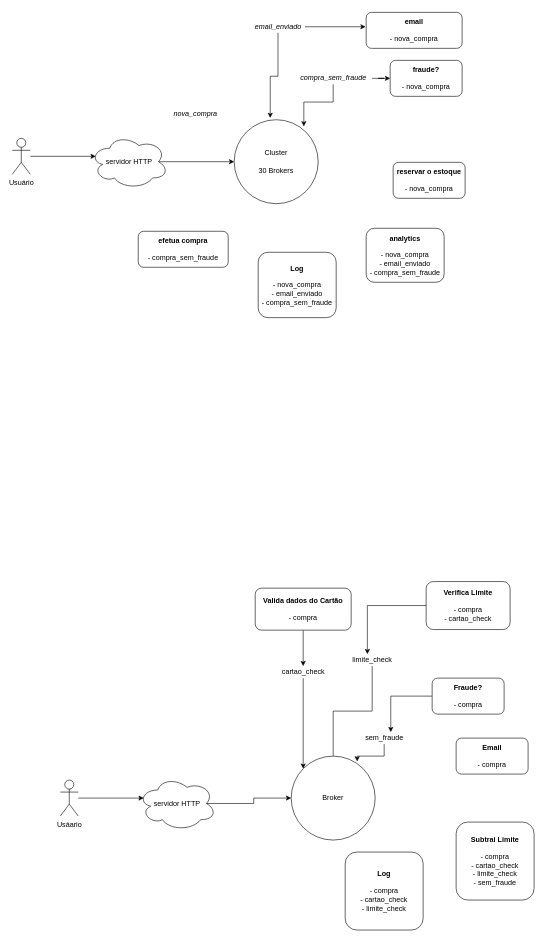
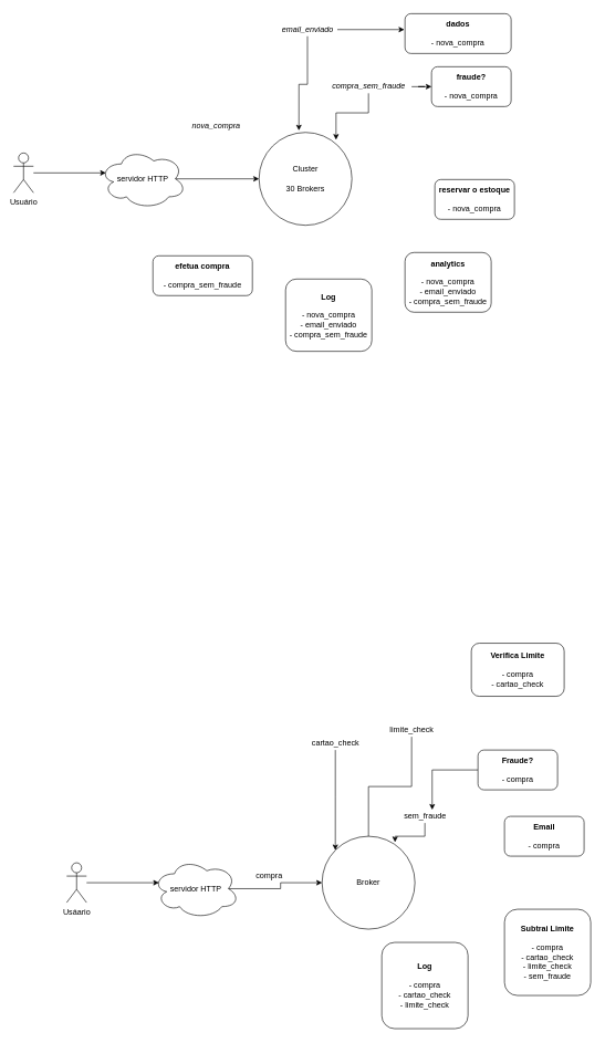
- <mxCell id="7" value="&lt;b&gt;email&lt;/b&gt;&lt;br&gt;&lt;br&gt;- nova_compra" style="rounded=1;whiteSpace=wrap;html=1;" vertex="1" parent="1"><mxGeometry x="610" y="20" width="160" height="60" as="geometry" /></mxCell>
+ <mxCell id="7" value="&lt;b&gt;dados&lt;/b&gt;&lt;br&gt;&lt;br&gt;- nova_compra" style="rounded=1;whiteSpace=wrap;html=1;" vertex="1" parent="1"><mxGeometry x="610" y="20" width="160" height="60" as="geometry" /></mxCell>
- <mxCell id="20" style="edgeStyle=orthogonalEdgeStyle;rounded=0;orthogonalLoop=1;jettySize=auto;html=1;entryX=0.4;entryY=0;entryDx=0;entryDy=0;entryPerimeter=0;" edge="1" parent="1" source="21" target="36"><mxGeometry relative="1" as="geometry" /></mxCell>
- <mxCell id="18" value="&lt;b&gt;Valida dados do Cartão&lt;br&gt;&lt;/b&gt;&lt;br&gt;- compra" style="rounded=1;whiteSpace=wrap;html=1;" vertex="1" parent="1"><mxGeometry x="425" y="980" width="160" height="70" as="geometry" /></mxCell>
- <mxCell id="17" style="edgeStyle=orthogonalEdgeStyle;rounded=0;orthogonalLoop=1;jettySize=auto;html=1;" edge="1" parent="1" source="18" target="34"><mxGeometry relative="1" as="geometry" /></mxCell>
+ <mxCell id="19" value="compra" style="text;html=1;align=center;verticalAlign=middle;resizable=0;points=[];autosize=1;strokeColor=none;fillColor=none;" vertex="1" parent="1"><mxGeometry x="375" y="1310" width="60" height="20" as="geometry" /></mxCell>
